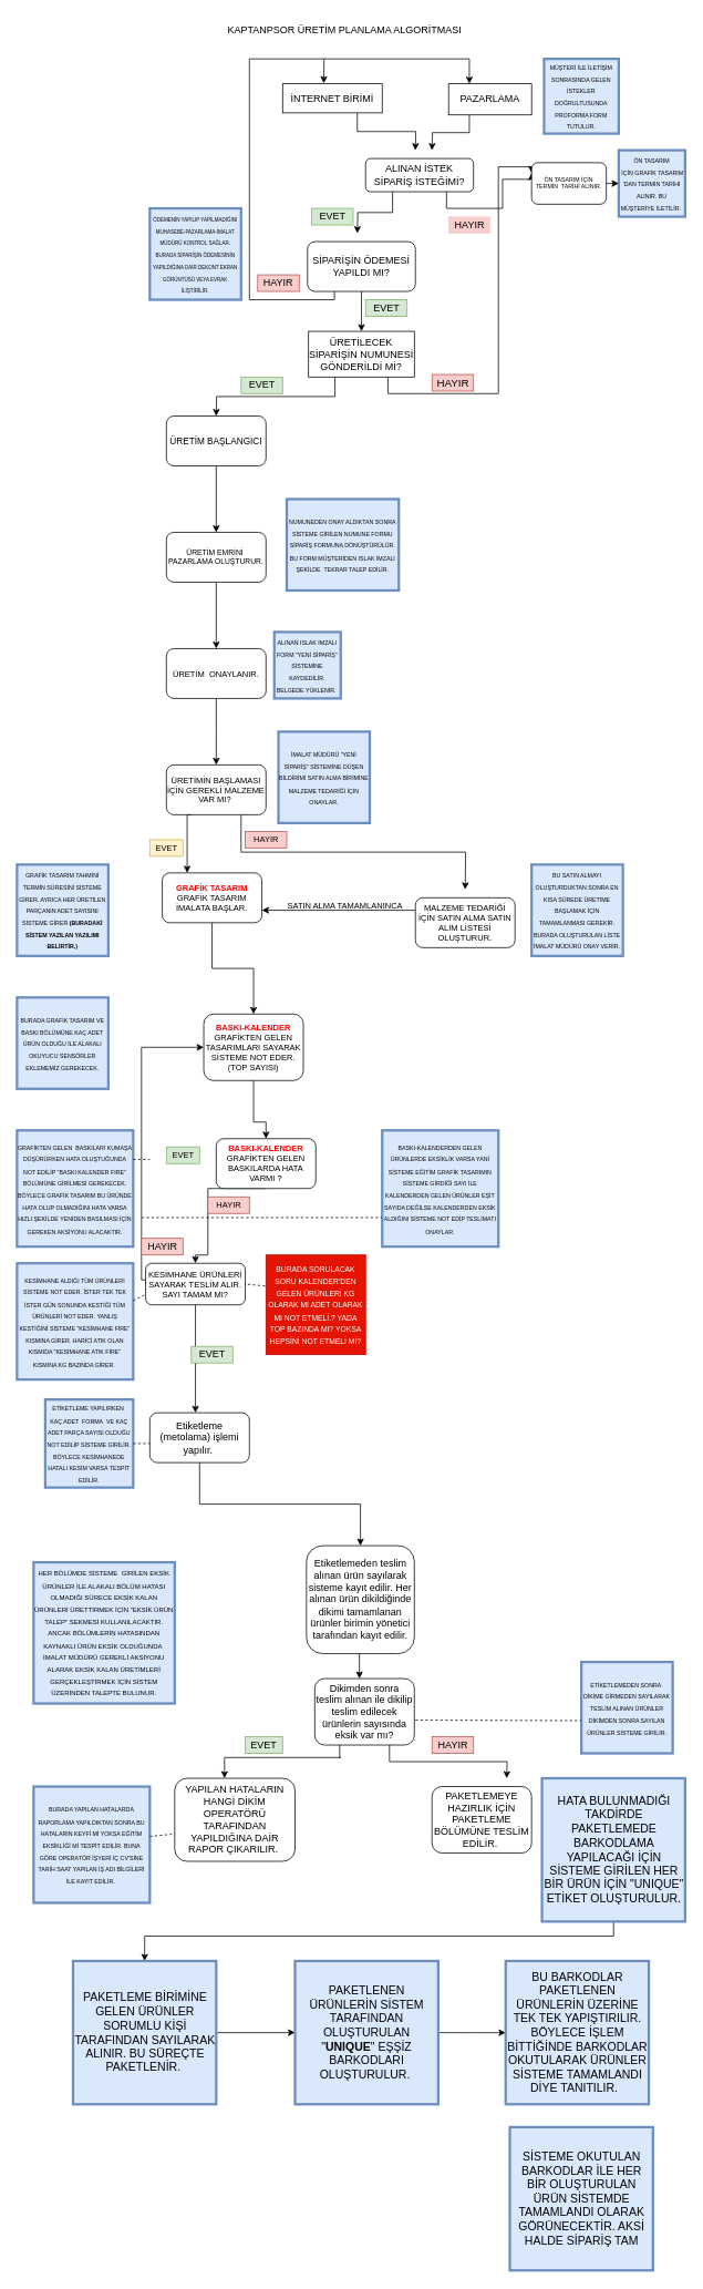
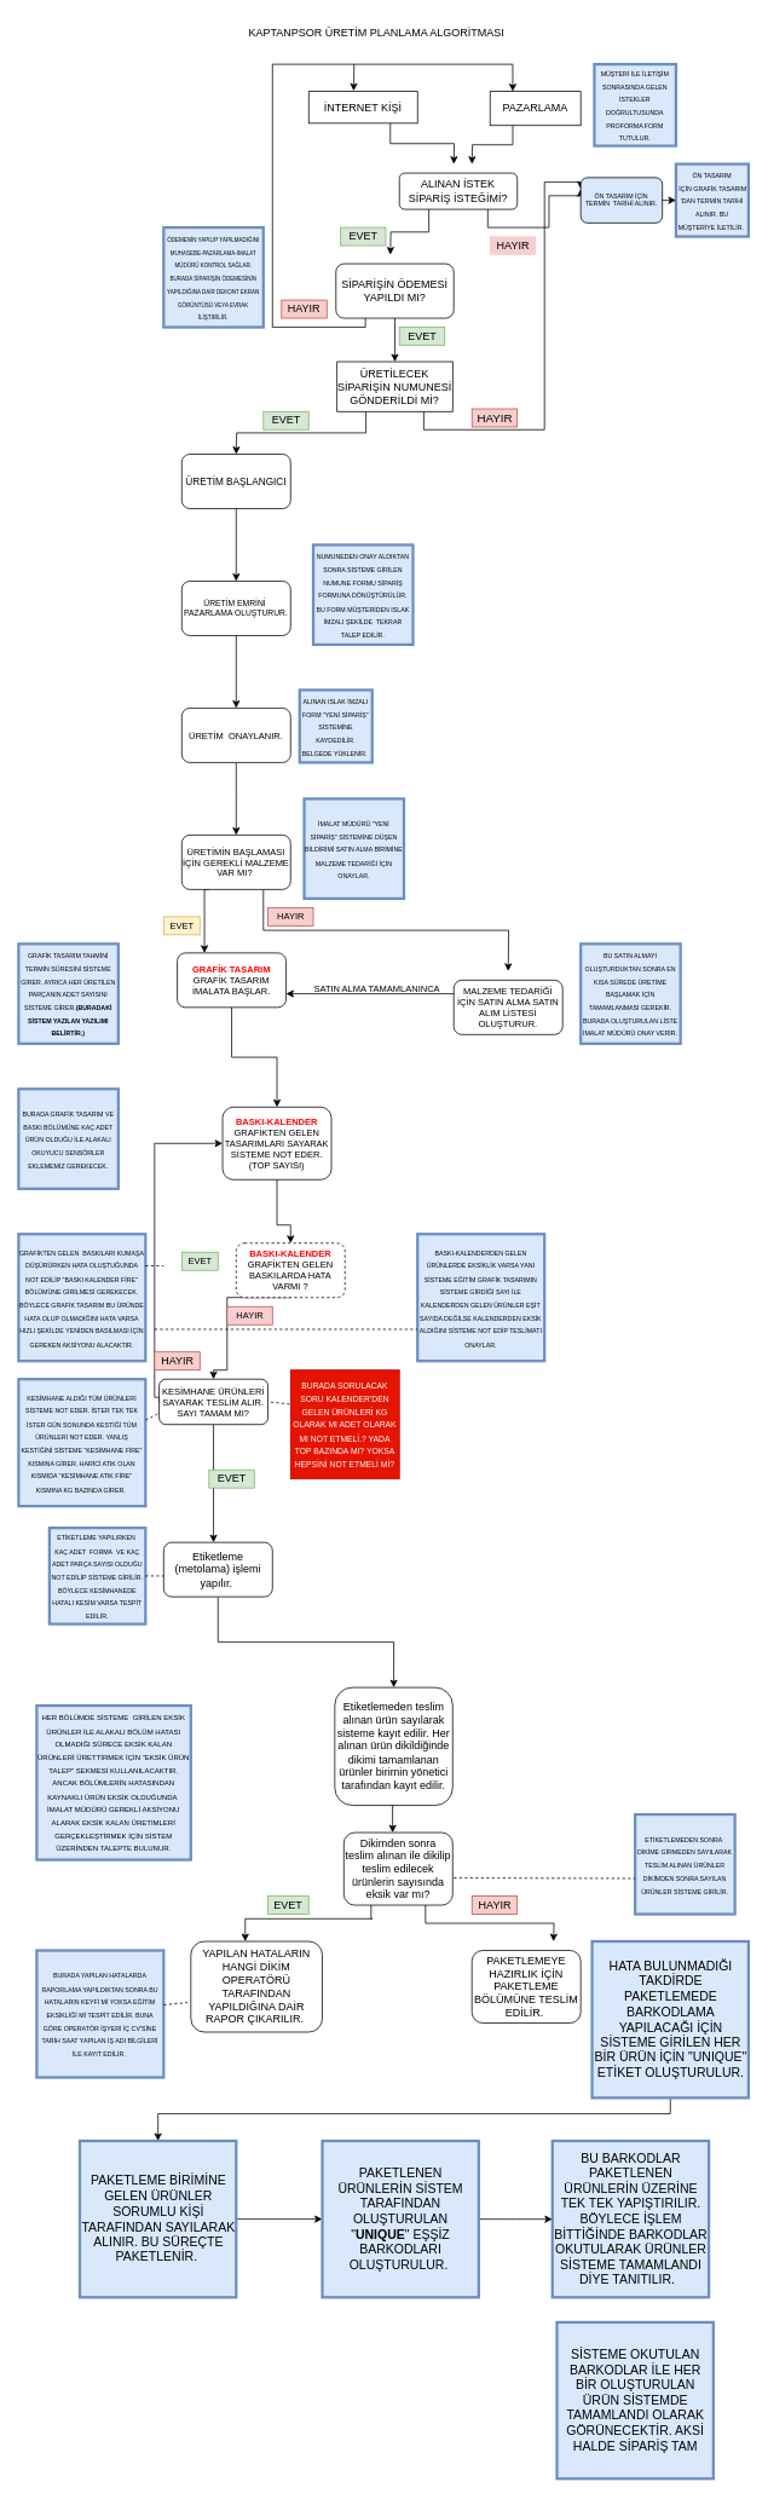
- <mxCell id="6" value="İNTERNET BİRİMİ" style="rounded=0;whiteSpace=wrap;html=1;" parent="1" vertex="1"><mxGeometry x="340" y="100" width="120" height="35" as="geometry" /></mxCell>
+ <mxCell id="6" value="İNTERNET KİŞİ" style="rounded=0;whiteSpace=wrap;html=1;" parent="1" vertex="1"><mxGeometry x="340" y="100" width="120" height="35" as="geometry" /></mxCell>
- <mxCell id="22" value="ÖN TASARIM İÇİN TERMİN&amp;nbsp; TARİHİ ALINIR." style="rounded=1;whiteSpace=wrap;html=1;fontSize=7;" parent="1" vertex="1"><mxGeometry x="640" y="195" width="90" height="50" as="geometry" /></mxCell>
+ <mxCell id="22" value="ÖN TASARIM İÇİN TERMİN&amp;nbsp; TARİHİ ALINIR." style="rounded=1;whiteSpace=wrap;html=1;fontSize=7;fillColor=#dae8fc;" parent="1" vertex="1"><mxGeometry x="640" y="195" width="90" height="50" as="geometry" /></mxCell>
- <mxCell id="33" value="&lt;span style=&quot;font-size: 7px&quot;&gt;NUMUNEDEN ONAY ALDIKTAN SONRA SİSTEME GİRİLEN NUMUNE FORMU SİPARİŞ FORMUNA DÖNÜŞTÜRÜLÜR. BU FORM MÜŞTERİDEN ISLAK İMZALI ŞEKİLDE&amp;nbsp; TEKRAR TALEP EDİLİR.&lt;/span&gt;" style="whiteSpace=wrap;html=1;aspect=fixed;fillColor=#dae8fc;strokeColor=#6c8ebf;strokeWidth=3;" parent="1" vertex="1"><mxGeometry x="345" y="600" width="135" height="110" as="geometry" /></mxCell>
+ <mxCell id="33" value="&lt;span style=&quot;font-size: 7px&quot;&gt;NUMUNEDEN ONAY ALDIKTAN SONRA SİSTEME GİRİLEN NUMUNE FORMU SİPARİŞ FORMUNA DÖNÜŞTÜRÜLÜR. BU FORM MÜŞTERİDEN ISLAK İMZALI ŞEKİLDE&amp;nbsp; TEKRAR TALEP EDİLİR.&lt;/span&gt;" style="whiteSpace=wrap;html=1;aspect=fixed;fillColor=#dae8fc;strokeColor=#6c8ebf;strokeWidth=3;" parent="1" vertex="1"><mxGeometry x="345" y="600" width="110" height="110" as="geometry" /></mxCell>
- <mxCell id="54" value="&lt;font color=&quot;#ff0000&quot;&gt;&lt;b&gt;BASKI-KALENDER&lt;br&gt;&lt;/b&gt;&lt;/font&gt;GRAFİKTEN GELEN BASKILARDA HATA VARMI ?" style="rounded=1;whiteSpace=wrap;html=1;fontSize=10;" parent="1" vertex="1"><mxGeometry x="260" y="1370" width="120" height="60" as="geometry" /></mxCell>
+ <mxCell id="54" value="&lt;font color=&quot;#ff0000&quot;&gt;&lt;b&gt;BASKI-KALENDER&lt;br&gt;&lt;/b&gt;&lt;/font&gt;GRAFİKTEN GELEN BASKILARDA HATA VARMI ?" style="rounded=1;whiteSpace=wrap;html=1;fontSize=10;dashed=1;" parent="1" vertex="1"><mxGeometry x="260" y="1370" width="120" height="60" as="geometry" /></mxCell>
